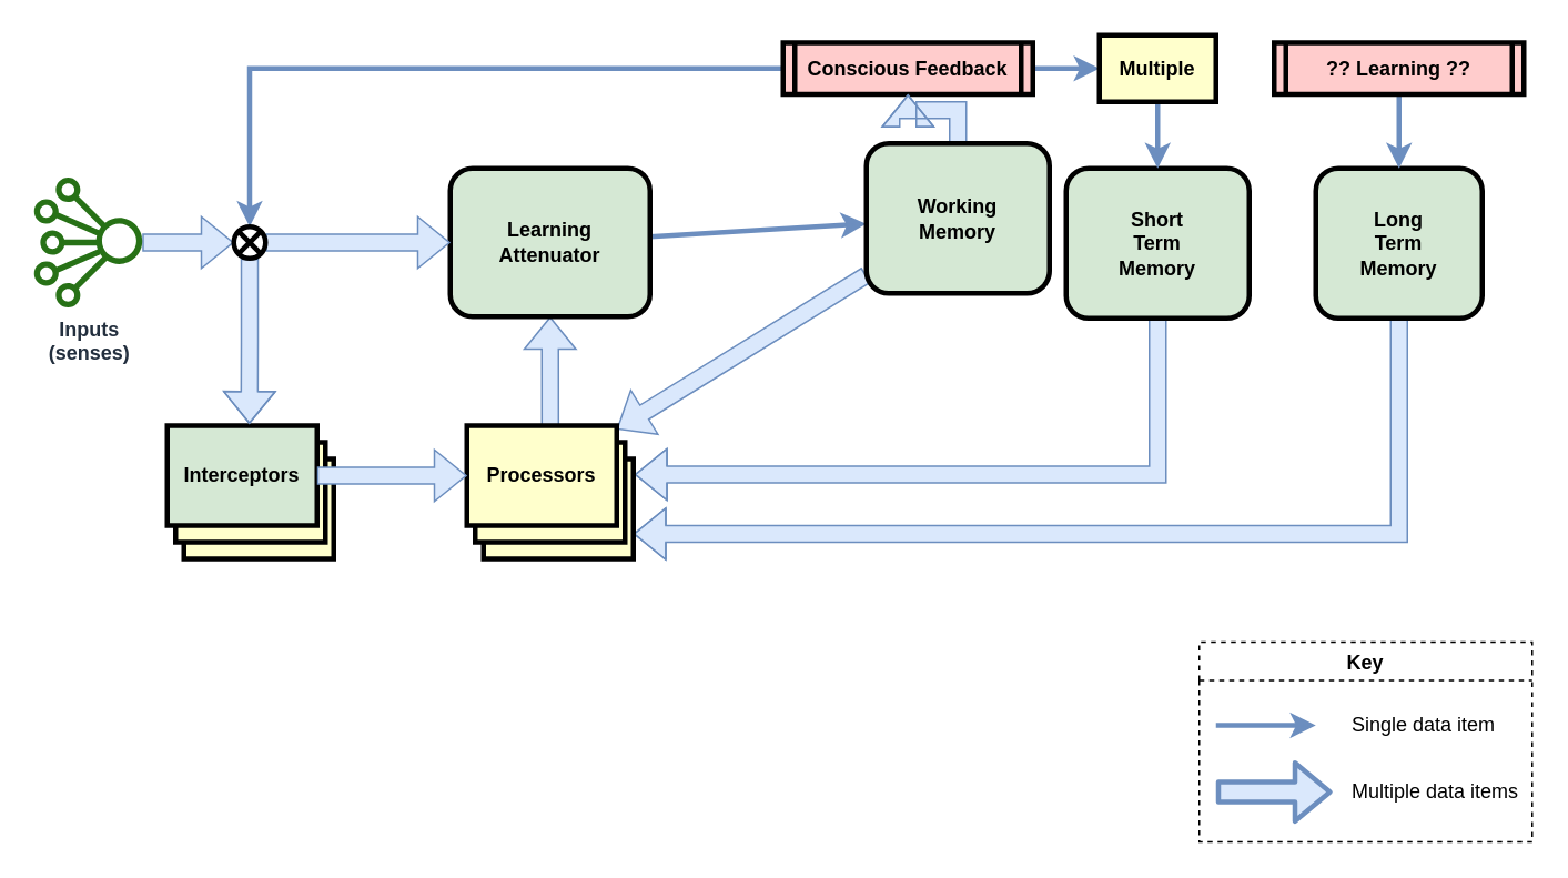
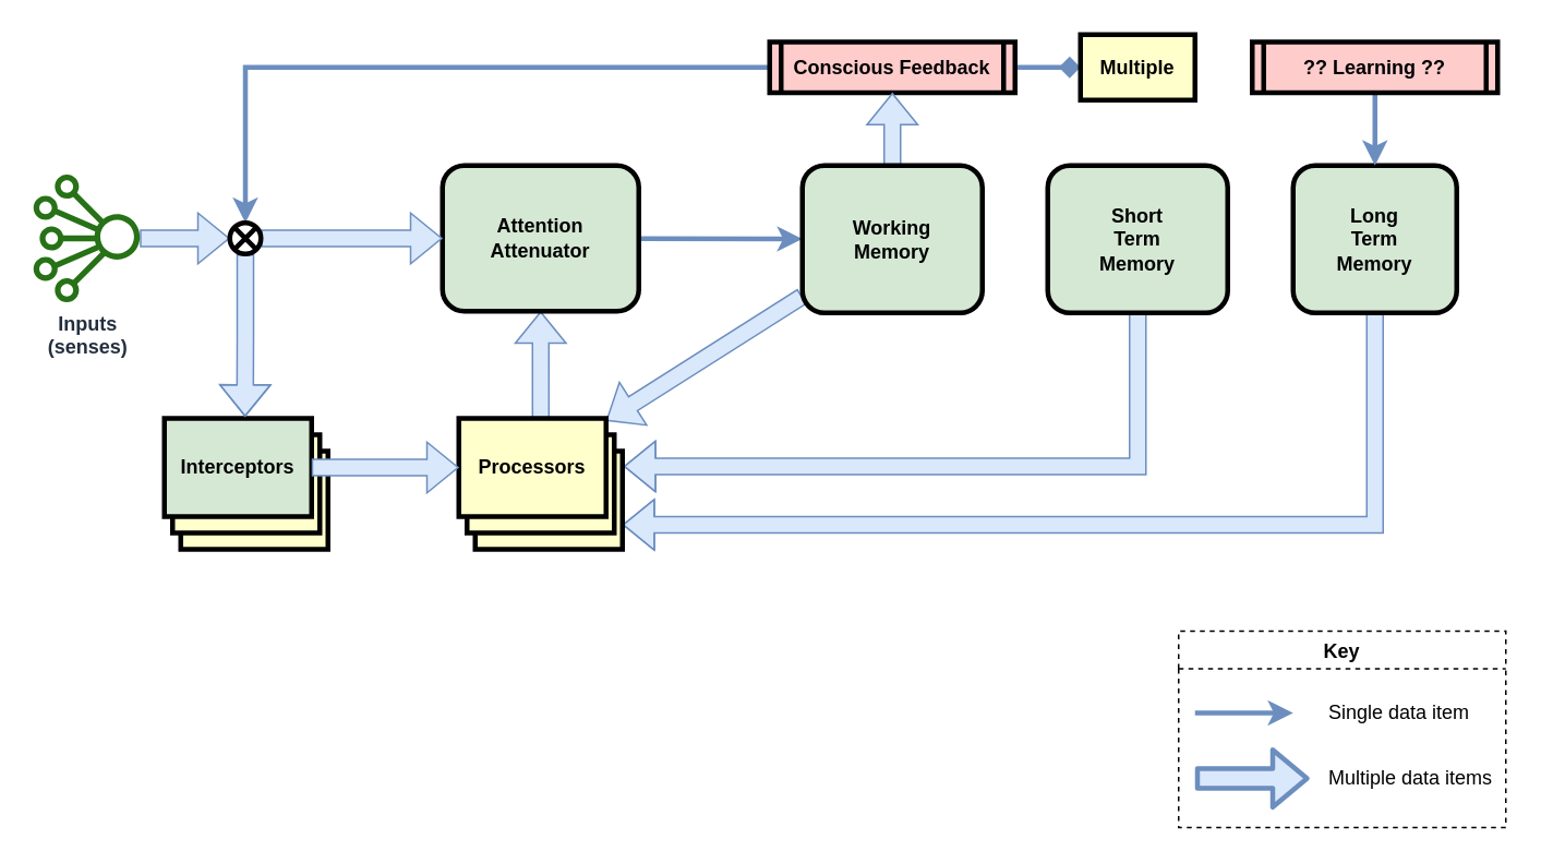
- <mxCell id="3" style="edgeStyle=orthogonalEdgeStyle;rounded=0;orthogonalLoop=1;jettySize=auto;html=1;fillColor=#dae8fc;strokeColor=#6c8ebf;strokeWidth=3;" parent="1" source="4" target="30" edge="1"><mxGeometry relative="1" as="geometry" /></mxCell>
+ <mxCell id="3" style="edgeStyle=orthogonalEdgeStyle;rounded=0;orthogonalLoop=1;jettySize=auto;html=1;fillColor=#dae8fc;strokeColor=#6c8ebf;strokeWidth=3;endArrow=diamond;" parent="1" source="4" target="30" edge="1"><mxGeometry relative="1" as="geometry" /></mxCell>
- <mxCell id="29" style="edgeStyle=orthogonalEdgeStyle;rounded=0;orthogonalLoop=1;jettySize=auto;html=1;fillColor=#dae8fc;strokeColor=#6c8ebf;strokeWidth=3;" parent="1" source="30" target="12" edge="1"><mxGeometry relative="1" as="geometry" /></mxCell>
- <mxCell id="10" value="Working&lt;br&gt;Memory" style="rounded=1;whiteSpace=wrap;html=1;strokeWidth=3;fillColor=#d5e8d4;strokeColor=#000000;fontStyle=1" parent="1" vertex="1"><mxGeometry x="520" y="85.5" width="110" height="90" as="geometry" /></mxCell>
+ <mxCell id="10" value="Working&lt;br&gt;Memory" style="rounded=1;whiteSpace=wrap;html=1;strokeWidth=3;fillColor=#d5e8d4;strokeColor=#000000;fontStyle=1" parent="1" vertex="1"><mxGeometry x="490" y="100.5" width="110" height="90" as="geometry" /></mxCell>
- <mxCell id="7" value="Learning&lt;br&gt;Attenuator" style="rounded=1;whiteSpace=wrap;html=1;strokeWidth=3;fillColor=#d5e8d4;strokeColor=#000000;fontStyle=1" parent="1" vertex="1"><mxGeometry x="270" y="100.5" width="120" height="89" as="geometry" /></mxCell>
+ <mxCell id="7" value="Attention&lt;br&gt;Attenuator" style="rounded=1;whiteSpace=wrap;html=1;strokeWidth=3;fillColor=#d5e8d4;strokeColor=#000000;fontStyle=1" parent="1" vertex="1"><mxGeometry x="270" y="100.5" width="120" height="89" as="geometry" /></mxCell>
